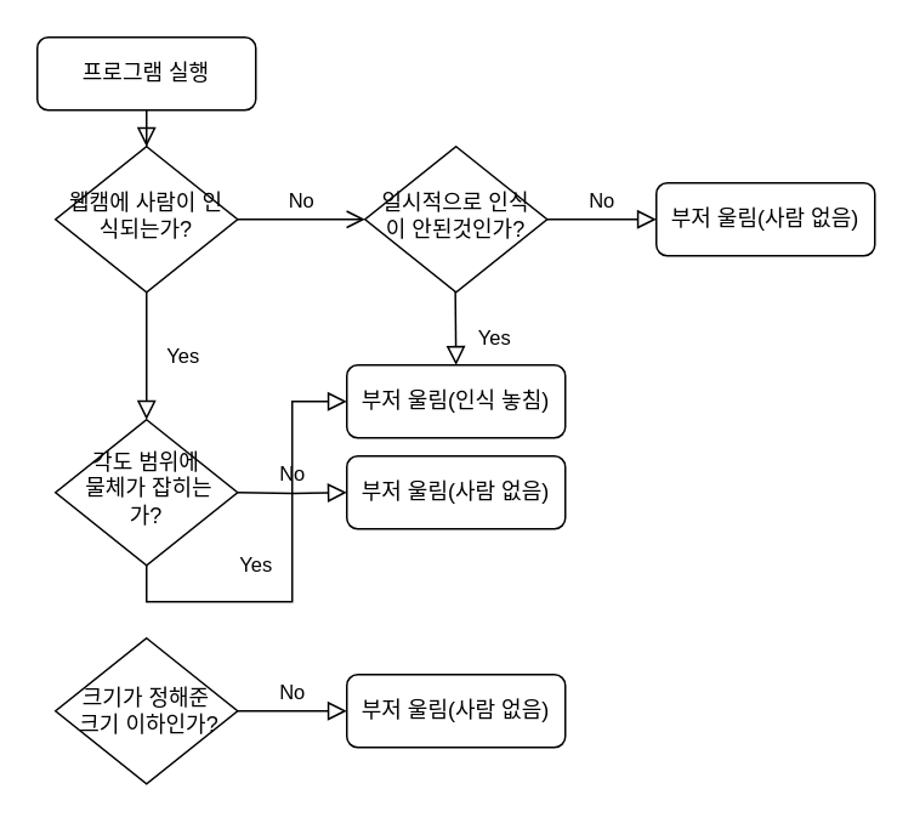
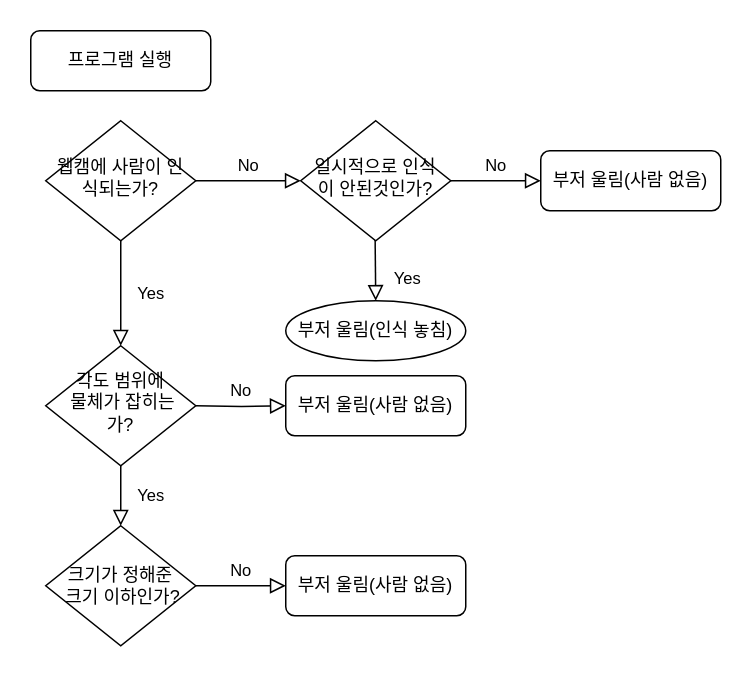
- <mxCell id="2" value="" style="rounded=0;html=1;jettySize=auto;orthogonalLoop=1;fontSize=11;endArrow=block;endFill=0;endSize=8;strokeWidth=1;shadow=0;labelBackgroundColor=none;edgeStyle=orthogonalEdgeStyle;" parent="1" source="3" target="6" edge="1"><mxGeometry relative="1" as="geometry" /></mxCell>
- <mxCell id="5" value="No" style="edgeStyle=orthogonalEdgeStyle;rounded=0;html=1;jettySize=auto;orthogonalLoop=1;fontSize=11;endArrow=open;endFill=0;endSize=8;strokeWidth=1;shadow=0;labelBackgroundColor=none;entryX=0;entryY=0.5;entryDx=0;entryDy=0;" parent="1" source="6" target="13" edge="1"><mxGeometry y="10" relative="1" as="geometry"><mxPoint as="offset" /><mxPoint x="210" y="120" as="targetPoint" /></mxGeometry></mxCell>
+ <mxCell id="5" value="No" style="edgeStyle=orthogonalEdgeStyle;rounded=0;html=1;jettySize=auto;orthogonalLoop=1;fontSize=11;endArrow=block;endFill=0;endSize=8;strokeWidth=1;shadow=0;labelBackgroundColor=none;entryX=0;entryY=0.5;entryDx=0;entryDy=0;" parent="1" source="6" target="13" edge="1"><mxGeometry y="10" relative="1" as="geometry"><mxPoint as="offset" /><mxPoint x="210" y="120" as="targetPoint" /></mxGeometry></mxCell>
- <mxCell id="15" value="부저 울림(인식 놓침)" style="rounded=1;whiteSpace=wrap;html=1;fontSize=12;glass=0;strokeWidth=1;shadow=0;" vertex="1" parent="1"><mxGeometry x="190" y="200" width="120" height="40" as="geometry" /></mxCell>
+ <mxCell id="15" value="부저 울림(인식 놓침)" style="ellipse;whiteSpace=wrap;html=1;fontSize=12;glass=0;strokeWidth=1;shadow=0;" vertex="1" parent="1"><mxGeometry x="190" y="200" width="120" height="40" as="geometry" /></mxCell>
- <mxCell id="10" value="Yes" style="rounded=0;html=1;jettySize=auto;orthogonalLoop=1;fontSize=11;endArrow=block;endFill=0;endSize=8;strokeWidth=1;shadow=0;labelBackgroundColor=none;edgeStyle=orthogonalEdgeStyle;exitX=0.5;exitY=1;exitDx=0;exitDy=0;" edge="1" parent="1" source="8" target="15"><mxGeometry y="20" relative="1" as="geometry"><mxPoint as="offset" /><mxPoint x="79.5" y="430" as="sourcePoint" /><mxPoint x="80" y="360" as="targetPoint" /></mxGeometry></mxCell>
+ <mxCell id="10" value="Yes" style="rounded=0;html=1;jettySize=auto;orthogonalLoop=1;fontSize=11;endArrow=block;endFill=0;endSize=8;strokeWidth=1;shadow=0;labelBackgroundColor=none;edgeStyle=orthogonalEdgeStyle;exitX=0.5;exitY=1;exitDx=0;exitDy=0;entryX=0.5;entryY=0;entryDx=0;entryDy=0;" edge="1" parent="1" source="8" target="16"><mxGeometry y="20" relative="1" as="geometry"><mxPoint as="offset" /><mxPoint x="79.5" y="430" as="sourcePoint" /><mxPoint x="80" y="360" as="targetPoint" /></mxGeometry></mxCell>
